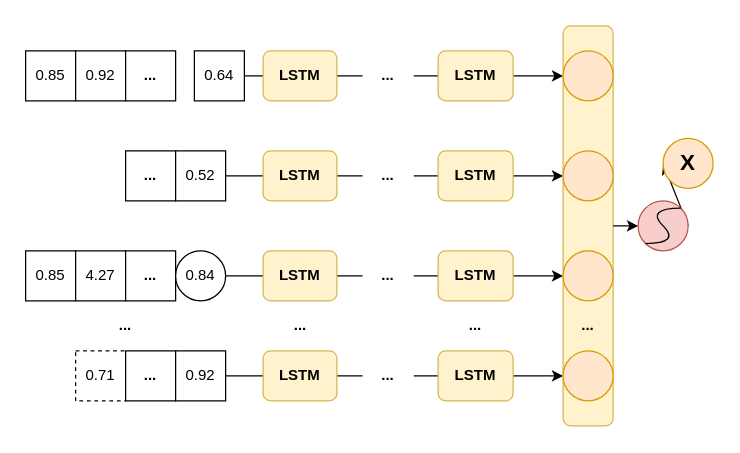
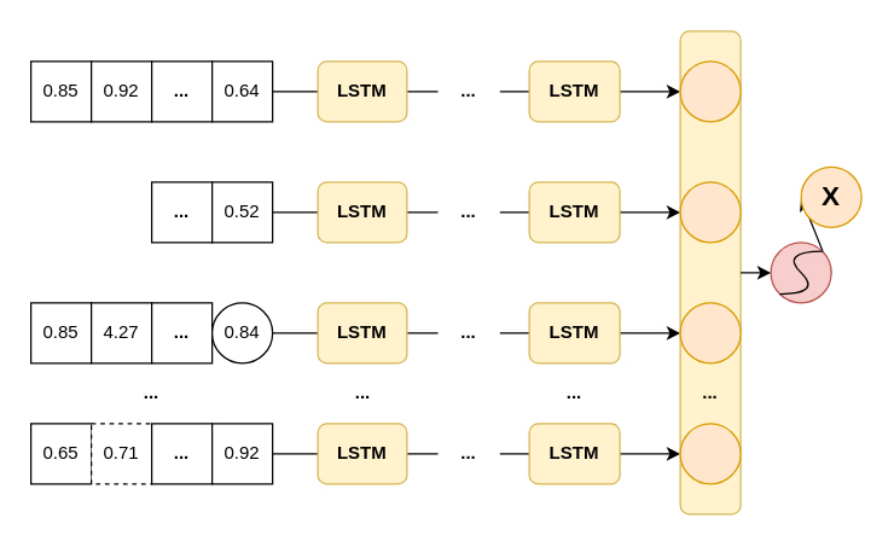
- <mxCell id="23" value="0.64" style="rounded=0;whiteSpace=wrap;html=1;" vertex="1" parent="1"><mxGeometry x="155" y="40" width="40" height="40" as="geometry" /></mxCell>
+ <mxCell id="23" value="0.64" style="rounded=0;whiteSpace=wrap;html=1;" vertex="1" parent="1"><mxGeometry x="140" y="40" width="40" height="40" as="geometry" /></mxCell>
+ <mxCell id="30" value="0.65" style="rounded=0;whiteSpace=wrap;html=1;" vertex="1" parent="1"><mxGeometry x="20" y="280" width="40" height="40" as="geometry" /></mxCell>
